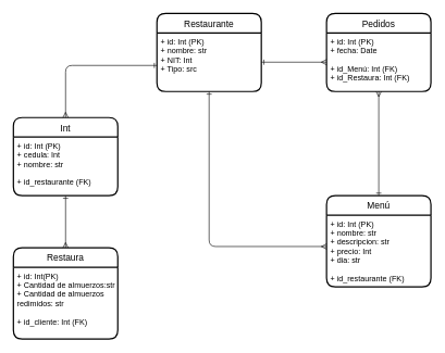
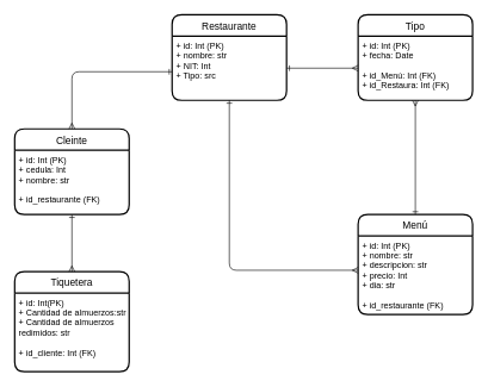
- <mxCell id="12" value="Pedidos" style="swimlane;childLayout=stackLayout;horizontal=1;startSize=30;horizontalStack=0;rounded=1;fontSize=14;fontStyle=0;strokeWidth=2;resizeParent=0;resizeLast=1;shadow=0;dashed=0;align=center;" parent="1" vertex="1"><mxGeometry x="500" y="20" width="160" height="120" as="geometry" /></mxCell>
+ <mxCell id="12" value="Tipo" style="swimlane;childLayout=stackLayout;horizontal=1;startSize=30;horizontalStack=0;rounded=1;fontSize=14;fontStyle=0;strokeWidth=2;resizeParent=0;resizeLast=1;shadow=0;dashed=0;align=center;" parent="1" vertex="1"><mxGeometry x="500" y="20" width="160" height="120" as="geometry" /></mxCell>
- <mxCell id="4" value="Int" style="swimlane;childLayout=stackLayout;horizontal=1;startSize=30;horizontalStack=0;rounded=1;fontSize=14;fontStyle=0;strokeWidth=2;resizeParent=0;resizeLast=1;shadow=0;dashed=0;align=center;" parent="1" vertex="1"><mxGeometry x="20" y="180" width="160" height="120" as="geometry" /></mxCell>
+ <mxCell id="4" value="Cleinte" style="swimlane;childLayout=stackLayout;horizontal=1;startSize=30;horizontalStack=0;rounded=1;fontSize=14;fontStyle=0;strokeWidth=2;resizeParent=0;resizeLast=1;shadow=0;dashed=0;align=center;" parent="1" vertex="1"><mxGeometry x="20" y="180" width="160" height="120" as="geometry" /></mxCell>
- <mxCell id="10" value="Restaura" style="swimlane;childLayout=stackLayout;horizontal=1;startSize=30;horizontalStack=0;rounded=1;fontSize=14;fontStyle=0;strokeWidth=2;resizeParent=0;resizeLast=1;shadow=0;dashed=0;align=center;" parent="1" vertex="1"><mxGeometry x="20" y="380" width="160" height="140" as="geometry" /></mxCell>
+ <mxCell id="10" value="Tiquetera" style="swimlane;childLayout=stackLayout;horizontal=1;startSize=30;horizontalStack=0;rounded=1;fontSize=14;fontStyle=0;strokeWidth=2;resizeParent=0;resizeLast=1;shadow=0;dashed=0;align=center;" parent="1" vertex="1"><mxGeometry x="20" y="380" width="160" height="140" as="geometry" /></mxCell>
